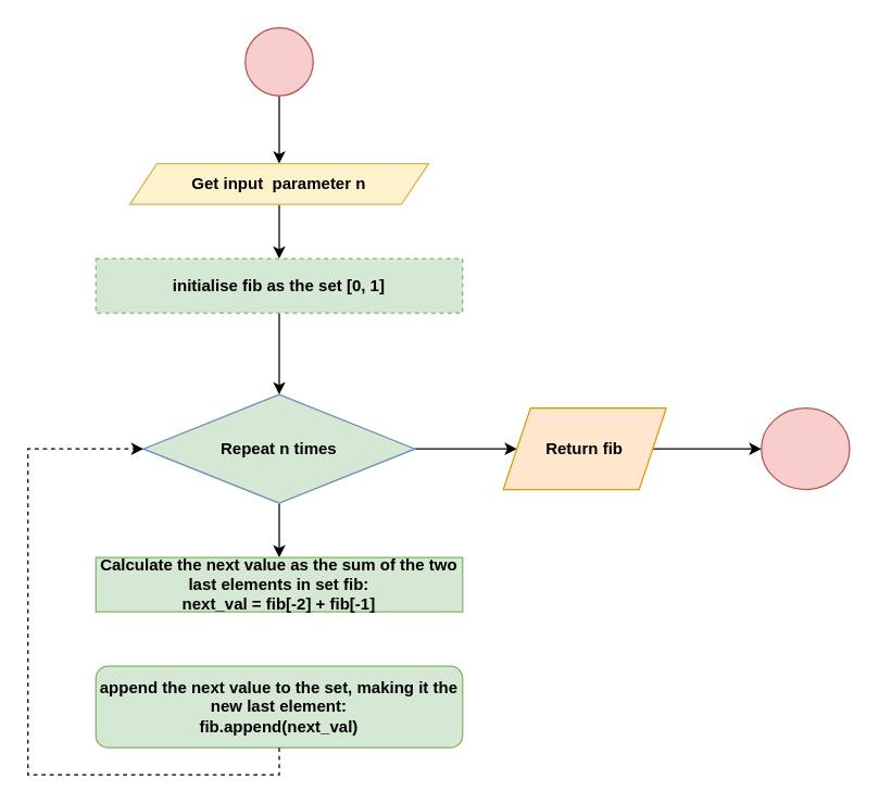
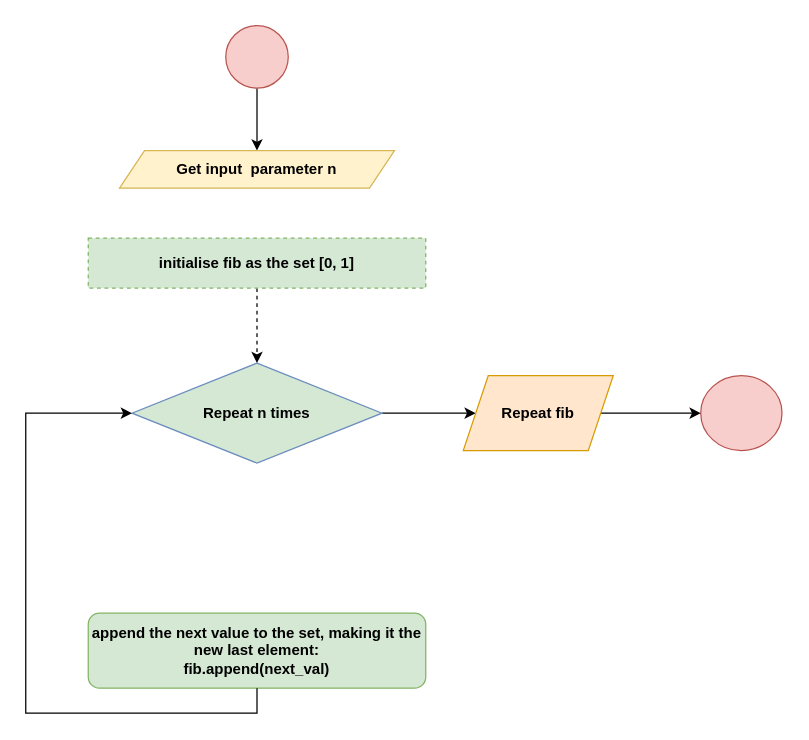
- <mxCell id="4" value="" style="edgeStyle=orthogonalEdgeStyle;rounded=0;orthogonalLoop=1;jettySize=auto;html=1;entryX=0.5;entryY=0;entryDx=0;entryDy=0;" parent="1" source="5" target="13" edge="1"><mxGeometry relative="1" as="geometry"><mxPoint x="195" y="190" as="targetPoint" /></mxGeometry></mxCell>
- <mxCell id="12" value="" style="edgeStyle=orthogonalEdgeStyle;rounded=0;orthogonalLoop=1;jettySize=auto;html=1;" parent="1" source="13" target="8" edge="1"><mxGeometry relative="1" as="geometry" /></mxCell>
+ <mxCell id="12" value="" style="edgeStyle=orthogonalEdgeStyle;rounded=0;orthogonalLoop=1;jettySize=auto;html=1;dashed=1;" parent="1" source="13" target="8" edge="1"><mxGeometry relative="1" as="geometry" /></mxCell>
- <mxCell id="16" value="Return fib" style="shape=parallelogram;perimeter=parallelogramPerimeter;whiteSpace=wrap;html=1;fixedSize=1;fontStyle=1;strokeColor=#d79b00;fillColor=#ffe6cc;" parent="1" vertex="1"><mxGeometry x="370" y="300" width="120" height="60" as="geometry" /></mxCell>
+ <mxCell id="16" value="Repeat fib" style="shape=parallelogram;perimeter=parallelogramPerimeter;whiteSpace=wrap;html=1;fixedSize=1;fontStyle=1;strokeColor=#d79b00;fillColor=#ffe6cc;" parent="1" vertex="1"><mxGeometry x="370" y="300" width="120" height="60" as="geometry" /></mxCell>
- <mxCell id="6" value="" style="edgeStyle=orthogonalEdgeStyle;rounded=0;orthogonalLoop=1;jettySize=auto;html=1;" parent="1" source="8" target="9" edge="1"><mxGeometry relative="1" as="geometry" /></mxCell>
- <mxCell id="9" value="Calculate the next value as the sum of the two last elements in set fib:&lt;br&gt;next_val = fib[-2] + fib[-1]" style="rounded=0;whiteSpace=wrap;html=1;fillColor=#d5e8d4;strokeColor=#82b366;fontStyle=1" parent="1" vertex="1"><mxGeometry x="70" y="410" width="270" height="40" as="geometry" /></mxCell>
- <mxCell id="11" value="" style="endArrow=classic;html=1;rounded=0;exitX=0.5;exitY=1;exitDx=0;exitDy=0;entryX=0;entryY=0.5;entryDx=0;entryDy=0;edgeStyle=orthogonalEdgeStyle;dashed=1;" parent="1" source="10" target="8" edge="1"><mxGeometry width="50" height="50" relative="1" as="geometry"><mxPoint x="320" y="800" as="sourcePoint" /><mxPoint x="50" y="610" as="targetPoint" /><Array as="points"><mxPoint x="205" y="570" /><mxPoint x="20" y="570" /><mxPoint x="20" y="330" /></Array></mxGeometry></mxCell>
+ <mxCell id="11" value="" style="endArrow=classic;html=1;rounded=0;exitX=0.5;exitY=1;exitDx=0;exitDy=0;entryX=0;entryY=0.5;entryDx=0;entryDy=0;edgeStyle=orthogonalEdgeStyle;" parent="1" source="10" target="8" edge="1"><mxGeometry width="50" height="50" relative="1" as="geometry"><mxPoint x="320" y="800" as="sourcePoint" /><mxPoint x="50" y="610" as="targetPoint" /><Array as="points"><mxPoint x="205" y="570" /><mxPoint x="20" y="570" /><mxPoint x="20" y="330" /></Array></mxGeometry></mxCell>
